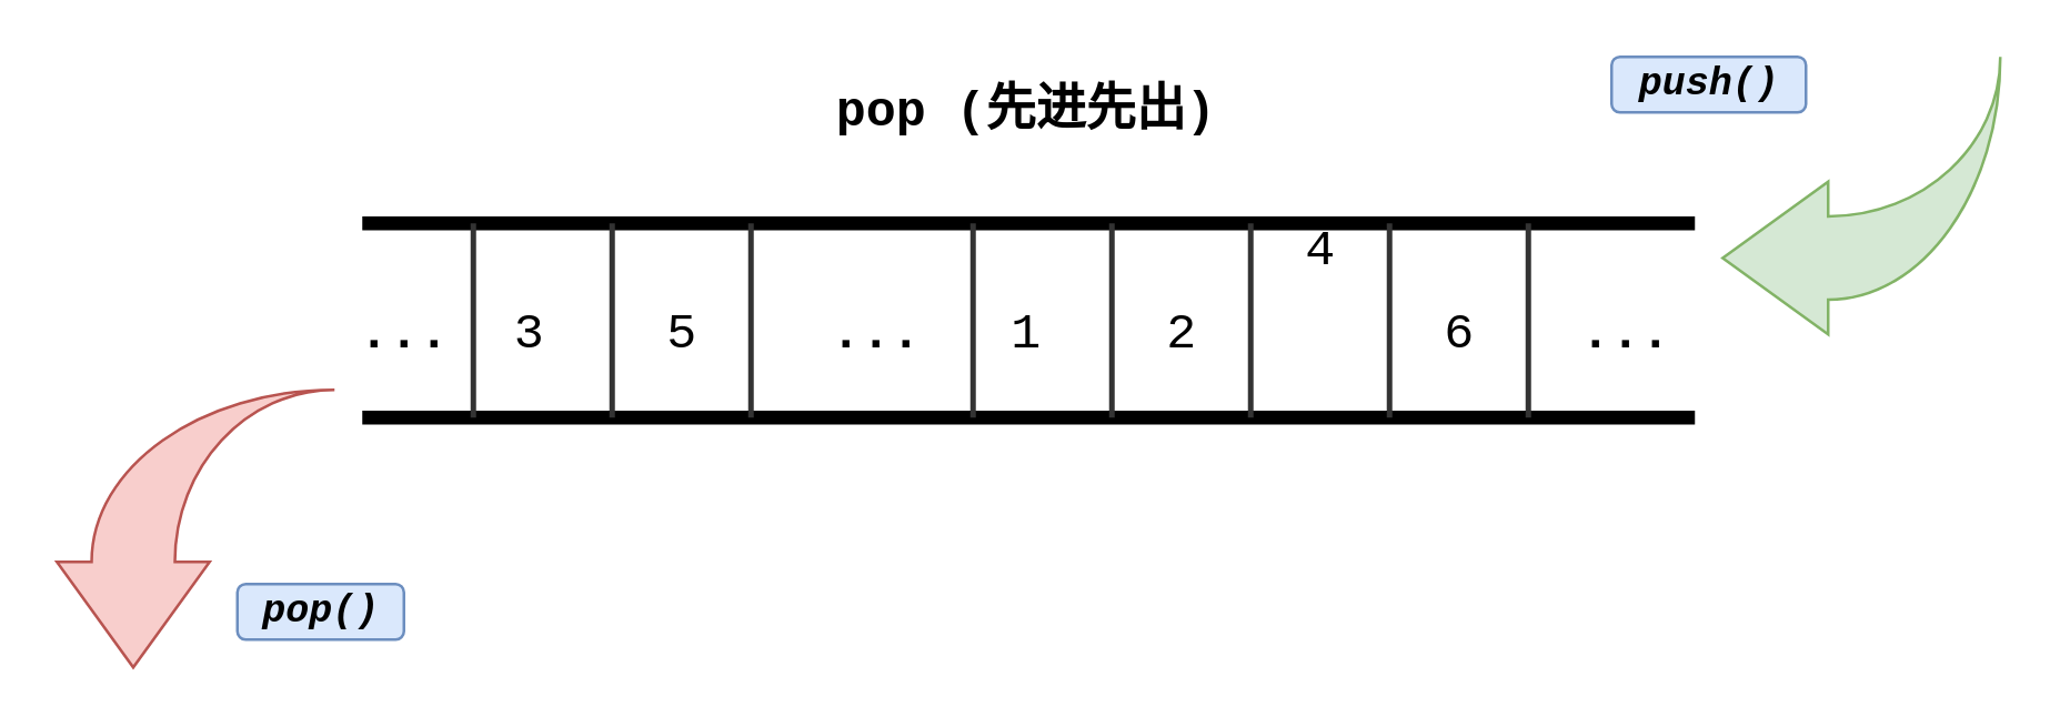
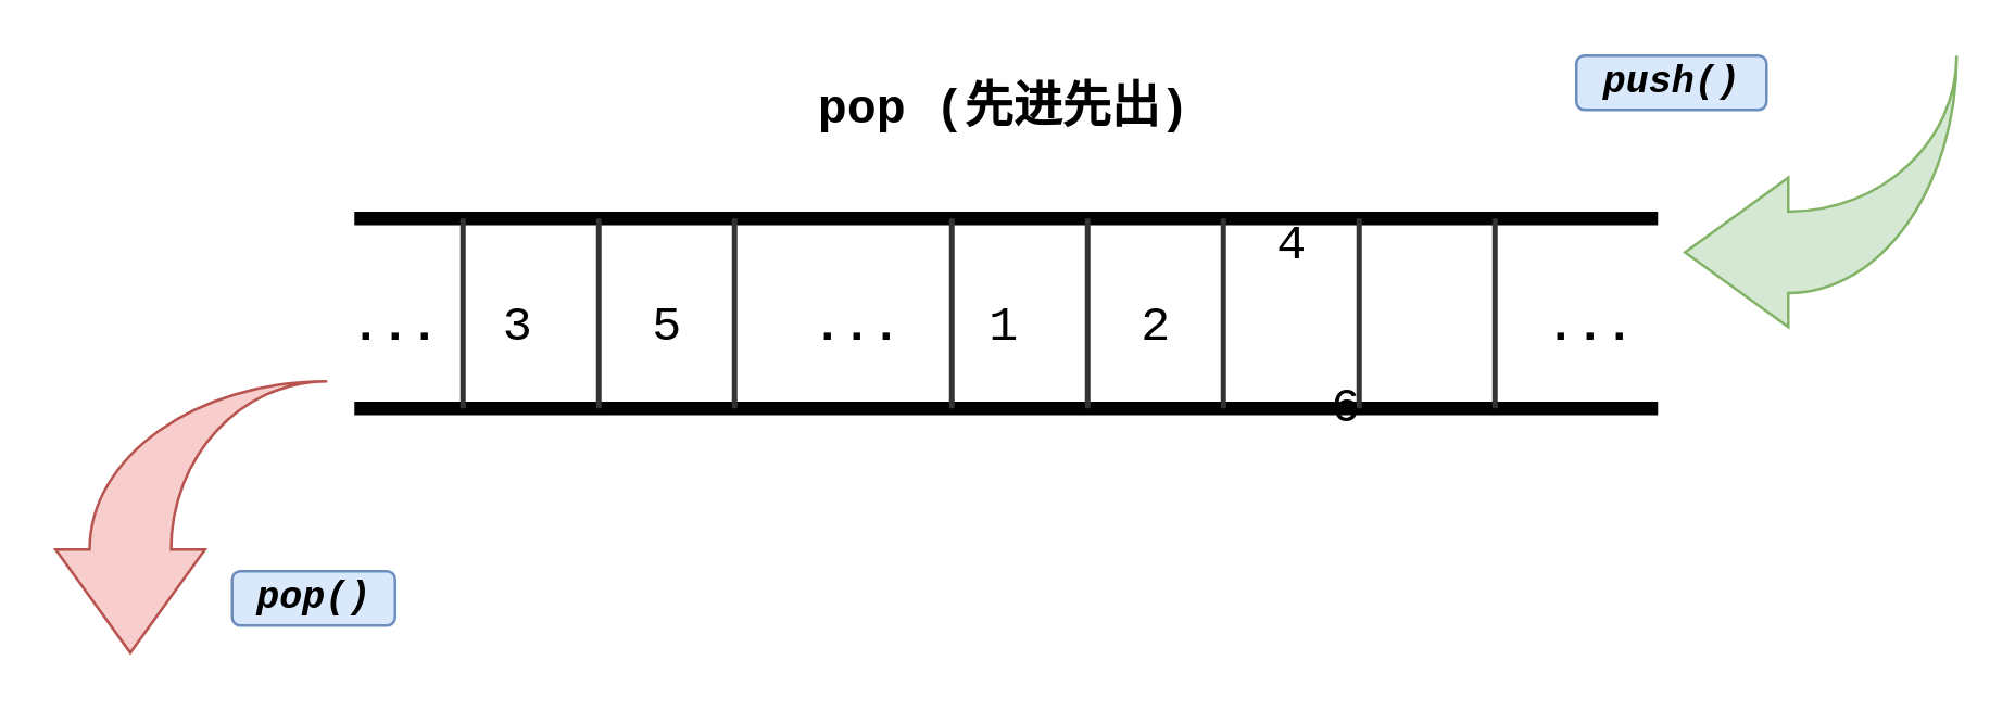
- <mxCell id="20" value="&lt;font style=&quot;font-size: 18px&quot; face=&quot;Courier New&quot;&gt;6&lt;/font&gt;" style="text;html=1;align=center;verticalAlign=middle;resizable=0;points=[];autosize=1;strokeColor=none;" parent="1" vertex="1"><mxGeometry x="510" y="110" width="30" height="20" as="geometry" /></mxCell>
+ <mxCell id="20" value="&lt;font style=&quot;font-size: 18px&quot; face=&quot;Courier New&quot;&gt;6&lt;/font&gt;" style="text;html=1;align=center;verticalAlign=middle;resizable=0;points=[];autosize=1;strokeColor=none;" parent="1" vertex="1"><mxGeometry x="480" y="140" width="30" height="20" as="geometry" /></mxCell>
